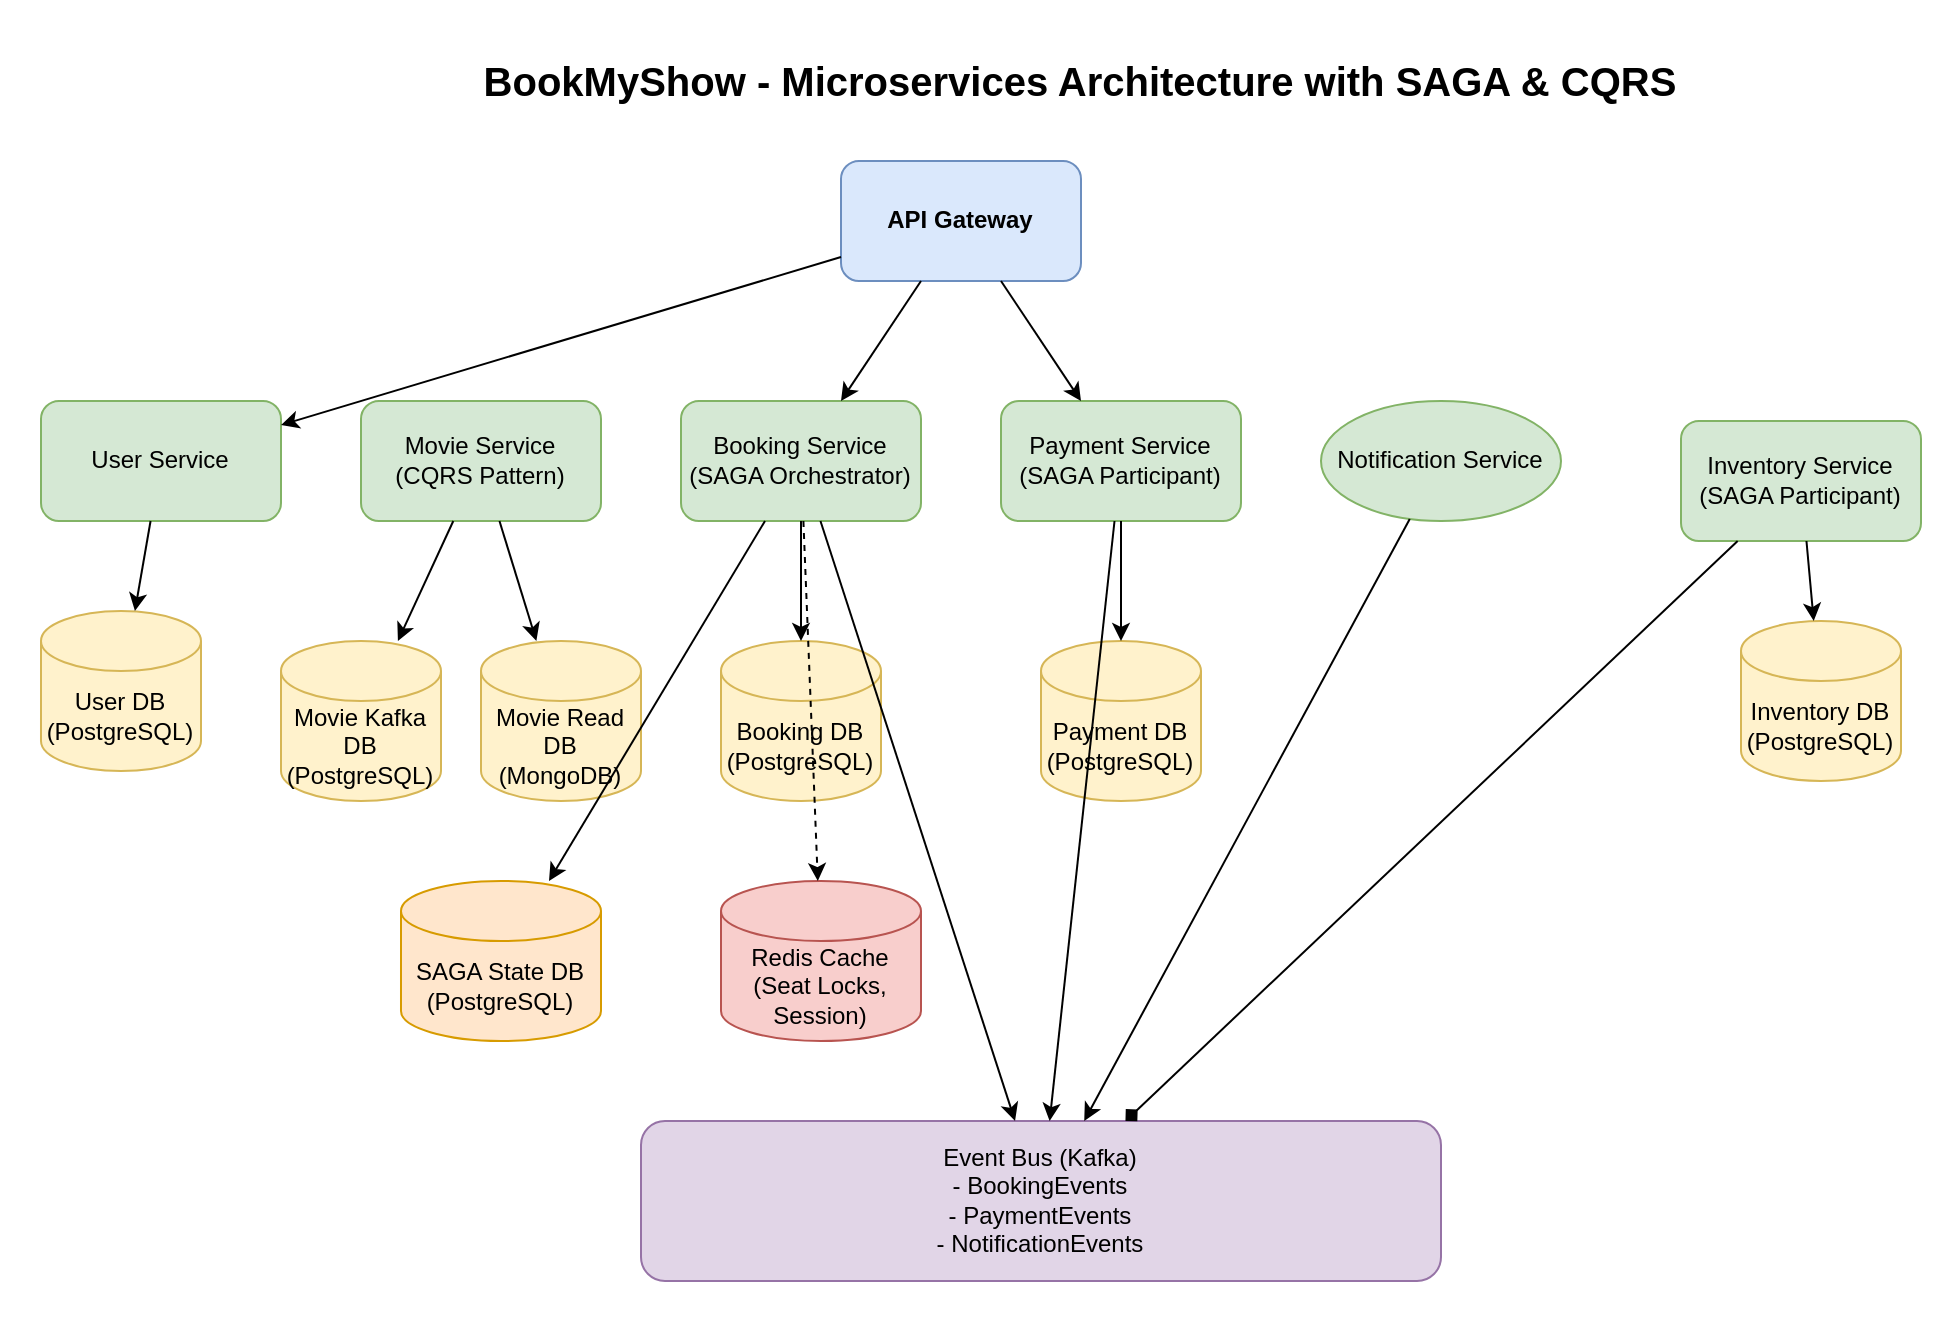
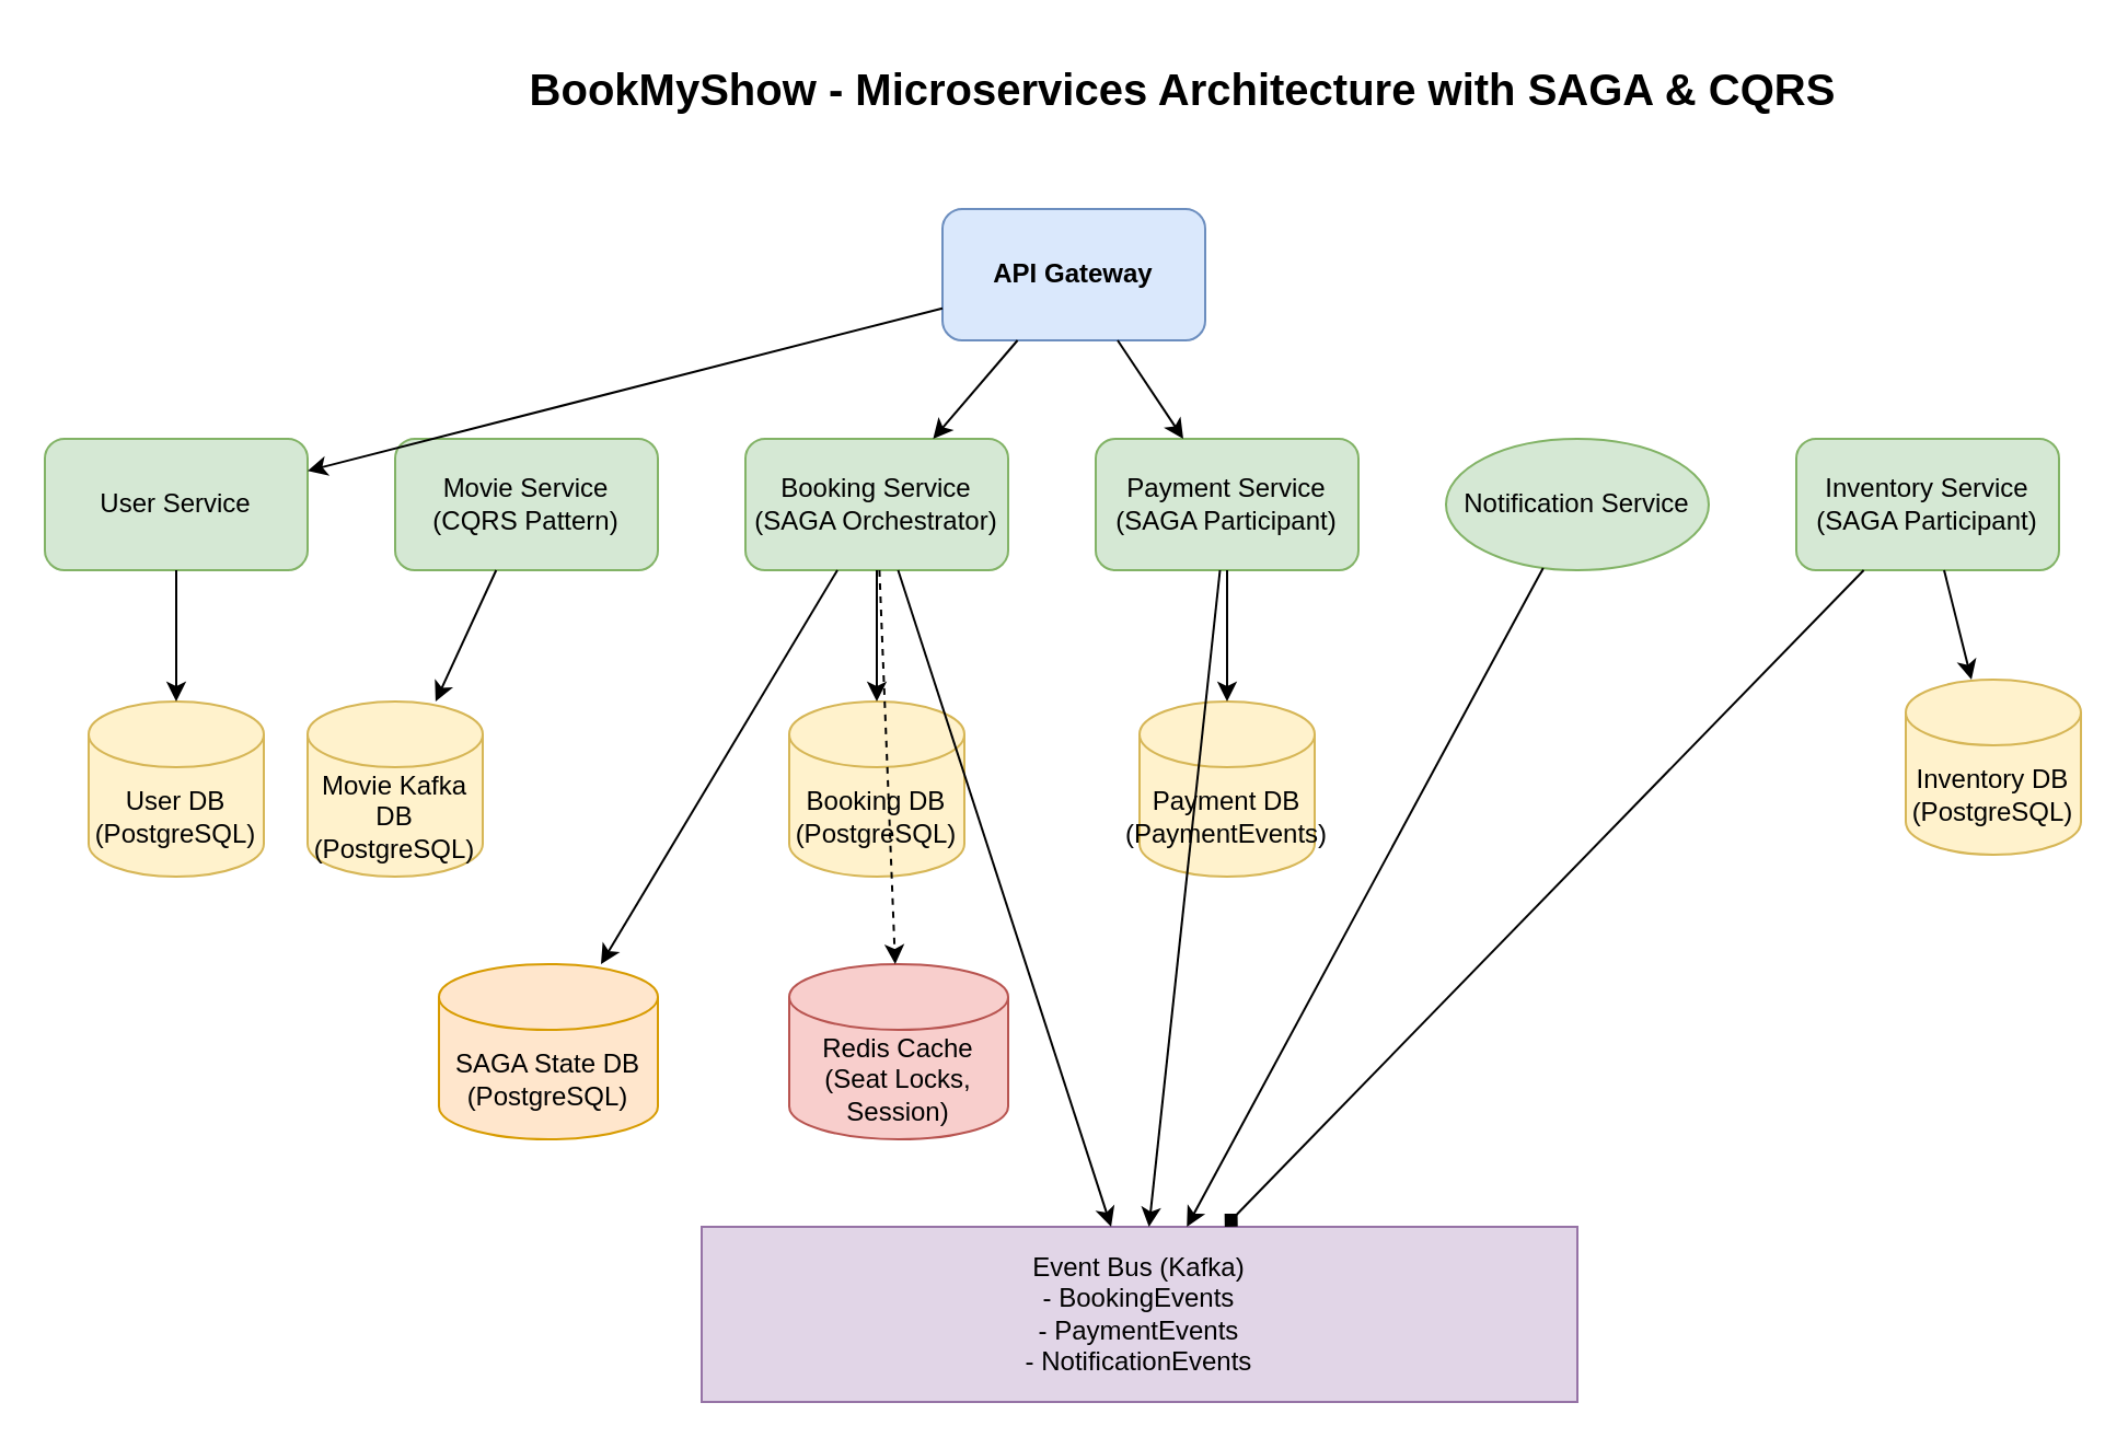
- <mxCell id="3" value="API Gateway" style="rounded=1;whiteSpace=wrap;html=1;fillColor=#dae8fc;strokeColor=#6c8ebf;fontStyle=1" vertex="1" parent="1"><mxGeometry x="420" y="80" width="120" height="60" as="geometry" /></mxCell>
+ <mxCell id="3" value="API Gateway" style="rounded=1;whiteSpace=wrap;html=1;fillColor=#dae8fc;strokeColor=#6c8ebf;fontStyle=1" vertex="1" parent="1"><mxGeometry x="430" y="95" width="120" height="60" as="geometry" /></mxCell>
- <mxCell id="9" value="Inventory Service&#10;(SAGA Participant)" style="rounded=1;whiteSpace=wrap;html=1;fillColor=#d5e8d4;strokeColor=#82b366;" vertex="1" parent="1"><mxGeometry x="840" y="210" width="120" height="60" as="geometry" /></mxCell>
+ <mxCell id="9" value="Inventory Service&#10;(SAGA Participant)" style="rounded=1;whiteSpace=wrap;html=1;fillColor=#d5e8d4;strokeColor=#82b366;" vertex="1" parent="1"><mxGeometry x="820" y="200" width="120" height="60" as="geometry" /></mxCell>
- <mxCell id="24" edge="1" parent="1" source="5" target="12"><mxGeometry relative="1" as="geometry" /></mxCell>
- <mxCell id="10" value="User DB&#10;(PostgreSQL)" style="shape=cylinder3;whiteSpace=wrap;html=1;boundedLbl=1;backgroundOutline=1;size=15;fillColor=#fff2cc;strokeColor=#d6b656;" vertex="1" parent="1"><mxGeometry x="20" y="305" width="80" height="80" as="geometry" /></mxCell>
+ <mxCell id="10" value="User DB&#10;(PostgreSQL)" style="shape=cylinder3;whiteSpace=wrap;html=1;boundedLbl=1;backgroundOutline=1;size=15;fillColor=#fff2cc;strokeColor=#d6b656;" vertex="1" parent="1"><mxGeometry x="40" y="320" width="80" height="80" as="geometry" /></mxCell>
- <mxCell id="12" value="Movie Read DB&#10;(MongoDB)" style="shape=cylinder3;whiteSpace=wrap;html=1;boundedLbl=1;backgroundOutline=1;size=15;fillColor=#fff2cc;strokeColor=#d6b656;" vertex="1" parent="1"><mxGeometry x="240" y="320" width="80" height="80" as="geometry" /></mxCell>
- <mxCell id="14" value="Payment DB&#10;(PostgreSQL)" style="shape=cylinder3;whiteSpace=wrap;html=1;boundedLbl=1;backgroundOutline=1;size=15;fillColor=#fff2cc;strokeColor=#d6b656;" vertex="1" parent="1"><mxGeometry x="520" y="320" width="80" height="80" as="geometry" /></mxCell>
+ <mxCell id="14" value="Payment DB&#10;(PaymentEvents)" style="shape=cylinder3;whiteSpace=wrap;html=1;boundedLbl=1;backgroundOutline=1;size=15;fillColor=#fff2cc;strokeColor=#d6b656;" vertex="1" parent="1"><mxGeometry x="520" y="320" width="80" height="80" as="geometry" /></mxCell>
- <mxCell id="17" value="Event Bus (Kafka)&#10;- BookingEvents&#10;- PaymentEvents&#10;- NotificationEvents" style="rounded=1;whiteSpace=wrap;html=1;fillColor=#e1d5e7;strokeColor=#9673a6;" vertex="1" parent="1"><mxGeometry x="320" y="560" width="400" height="80" as="geometry" /></mxCell>
+ <mxCell id="17" value="Event Bus (Kafka)&#10;- BookingEvents&#10;- PaymentEvents&#10;- NotificationEvents" style="whiteSpace=wrap;html=1;fillColor=#e1d5e7;strokeColor=#9673a6;rounded=0;" vertex="1" parent="1"><mxGeometry x="320" y="560" width="400" height="80" as="geometry" /></mxCell>
